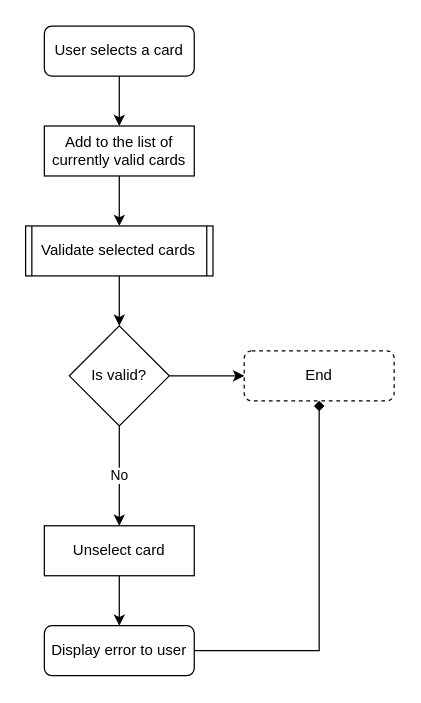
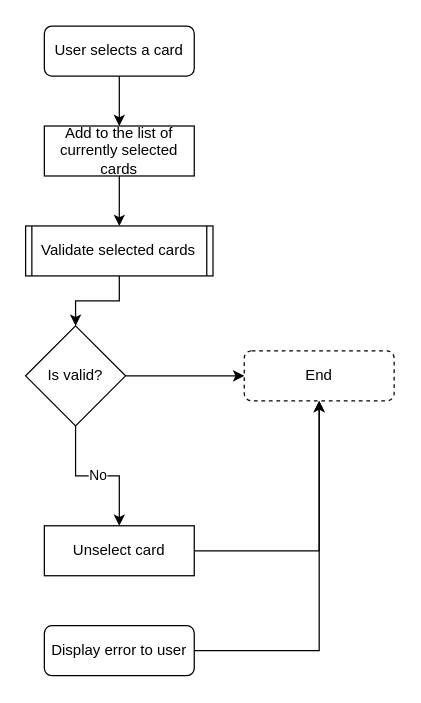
- <mxCell id="5" value="Add to the list of currently valid cards" style="rounded=0;whiteSpace=wrap;html=1;" vertex="1" parent="1"><mxGeometry x="35" y="100" width="120" height="40" as="geometry" /></mxCell>
+ <mxCell id="5" value="Add to the list of currently selected cards" style="rounded=0;whiteSpace=wrap;html=1;" vertex="1" parent="1"><mxGeometry x="35" y="100" width="120" height="40" as="geometry" /></mxCell>
- <mxCell id="10" value="Is valid?" style="rhombus;whiteSpace=wrap;html=1;" vertex="1" parent="1"><mxGeometry x="55" y="260" width="80" height="80" as="geometry" /></mxCell>
+ <mxCell id="10" value="Is valid?" style="rhombus;whiteSpace=wrap;html=1;" vertex="1" parent="1"><mxGeometry x="20" y="260" width="80" height="80" as="geometry" /></mxCell>
- <mxCell id="13" style="edgeStyle=orthogonalEdgeStyle;rounded=0;orthogonalLoop=1;jettySize=auto;html=1;entryX=0.5;entryY=1;entryDx=0;entryDy=0;endArrow=diamond;" edge="1" parent="1" source="14" target="15"><mxGeometry relative="1" as="geometry" /></mxCell>
+ <mxCell id="13" style="edgeStyle=orthogonalEdgeStyle;rounded=0;orthogonalLoop=1;jettySize=auto;html=1;entryX=0.5;entryY=1;entryDx=0;entryDy=0;" edge="1" parent="1" source="14" target="15"><mxGeometry relative="1" as="geometry" /></mxCell>
- <mxCell id="11" value="" style="edgeStyle=orthogonalEdgeStyle;rounded=0;orthogonalLoop=1;jettySize=auto;html=1;" edge="1" parent="1" source="12" target="14"><mxGeometry relative="1" as="geometry" /></mxCell>
+ <mxCell id="11" value="" style="edgeStyle=orthogonalEdgeStyle;rounded=0;orthogonalLoop=1;jettySize=auto;html=1;" edge="1" parent="1" source="12" target="15"><mxGeometry relative="1" as="geometry" /></mxCell>
